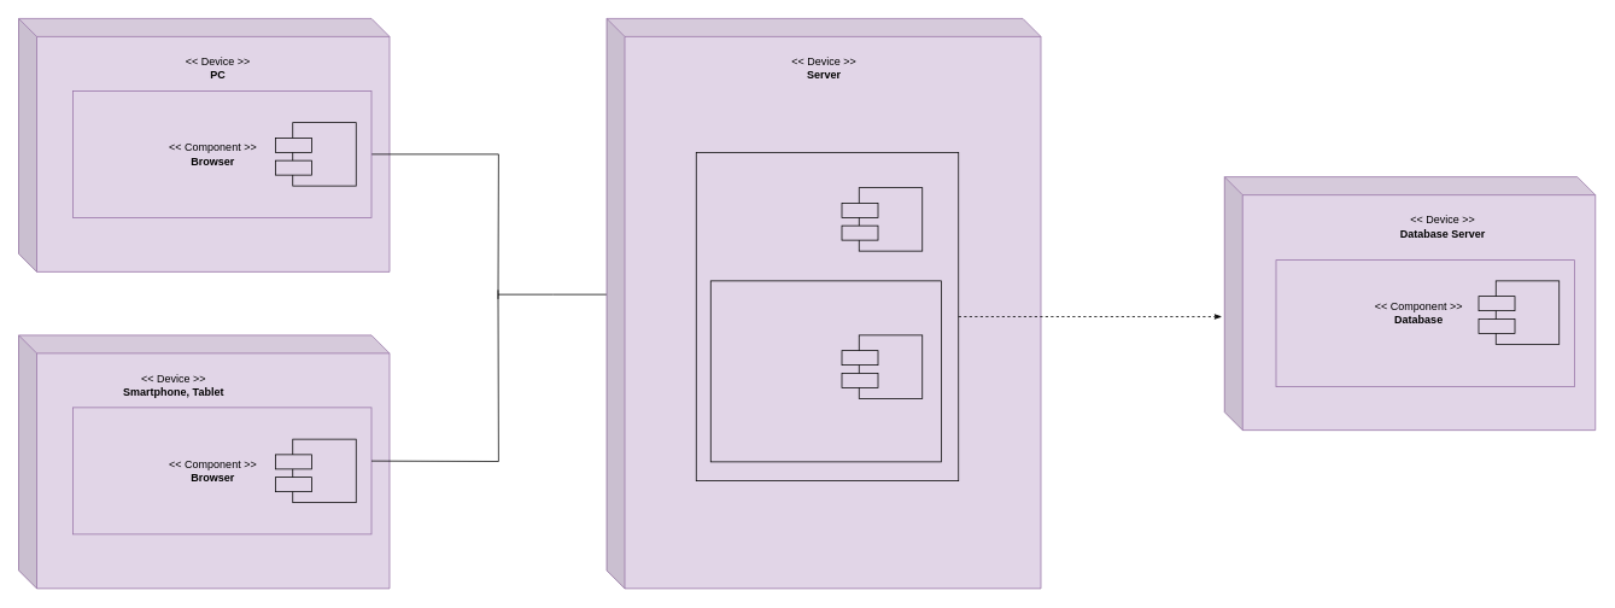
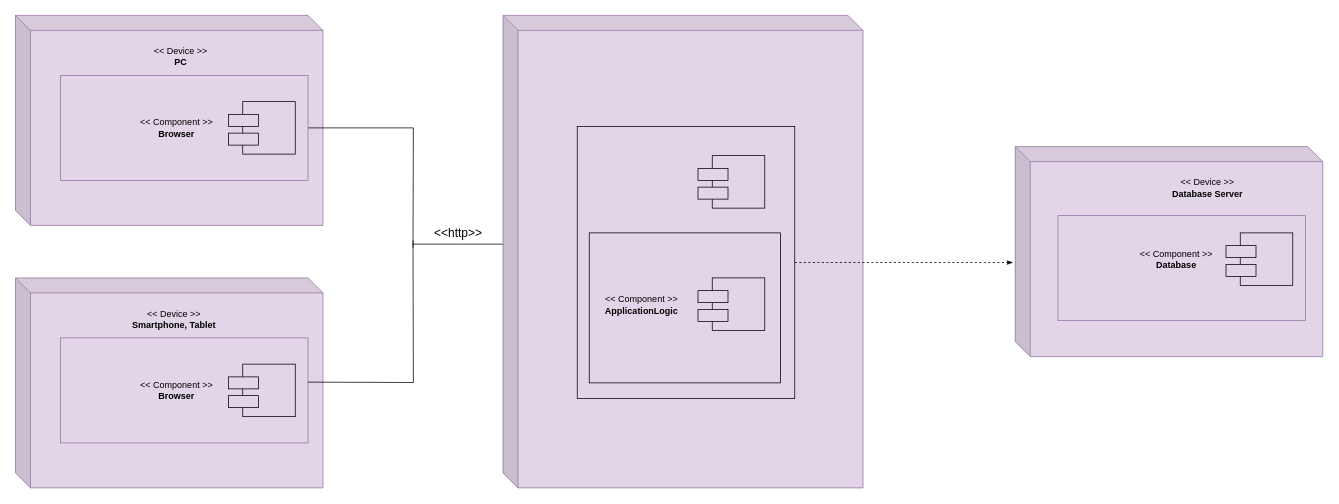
- <mxCell id="18" value="&amp;lt;&amp;lt; Device &amp;gt;&amp;gt;&lt;br&gt;&lt;b&gt;Server&lt;/b&gt;" style="text;html=1;strokeColor=none;fillColor=none;align=center;verticalAlign=middle;whiteSpace=wrap;rounded=0;" vertex="1" parent="1"><mxGeometry x="862.5" y="60" width="95" height="30" as="geometry" /></mxCell>
- <mxCell id="34" value="&amp;lt;&amp;lt; Device &amp;gt;&amp;gt;&lt;br&gt;&lt;b&gt;Database Server&lt;/b&gt;" style="text;html=1;strokeColor=none;fillColor=none;align=center;verticalAlign=middle;whiteSpace=wrap;rounded=0;" vertex="1" parent="1"><mxGeometry x="1539" y="235" width="111" height="30" as="geometry" /></mxCell>
+ <mxCell id="34" value="&amp;lt;&amp;lt; Device &amp;gt;&amp;gt;&lt;br&gt;&lt;b&gt;Database Server&lt;/b&gt;" style="text;html=1;strokeColor=none;fillColor=none;align=center;verticalAlign=middle;whiteSpace=wrap;rounded=0;" vertex="1" parent="1"><mxGeometry x="1554" y="235" width="111" height="30" as="geometry" /></mxCell>
+ <mxCell id="17" value="&lt;font style=&quot;font-size: 16px&quot;&gt;&amp;lt;&amp;lt;http&amp;gt;&amp;gt;&lt;/font&gt;" style="text;html=1;align=center;verticalAlign=middle;resizable=0;points=[];autosize=1;strokeColor=none;fillColor=none;" vertex="1" parent="1"><mxGeometry x="570" y="300" width="80" height="20" as="geometry" /></mxCell>
+ <mxCell id="28" value="&amp;lt;&amp;lt; Component &amp;gt;&amp;gt;&lt;br&gt;&lt;b&gt;ApplicationLogic&lt;/b&gt;" style="text;html=1;strokeColor=none;fillColor=none;align=center;verticalAlign=middle;whiteSpace=wrap;rounded=0;" vertex="1" parent="1"><mxGeometry x="795" y="391" width="120" height="30" as="geometry" /></mxCell>
- <mxCell id="14" value="&amp;lt;&amp;lt; Device &amp;gt;&amp;gt;&lt;br&gt;&lt;b&gt;Smartphone, Tablet&lt;/b&gt;" style="text;html=1;strokeColor=none;fillColor=none;align=center;verticalAlign=middle;whiteSpace=wrap;rounded=0;" vertex="1" parent="1"><mxGeometry x="130" y="410" width="122.5" height="30" as="geometry" /></mxCell>
+ <mxCell id="14" value="&amp;lt;&amp;lt; Device &amp;gt;&amp;gt;&lt;br&gt;&lt;b&gt;Smartphone, Tablet&lt;/b&gt;" style="text;html=1;strokeColor=none;fillColor=none;align=center;verticalAlign=middle;whiteSpace=wrap;rounded=0;" vertex="1" parent="1"><mxGeometry x="170" y="410" width="122.5" height="30" as="geometry" /></mxCell>
